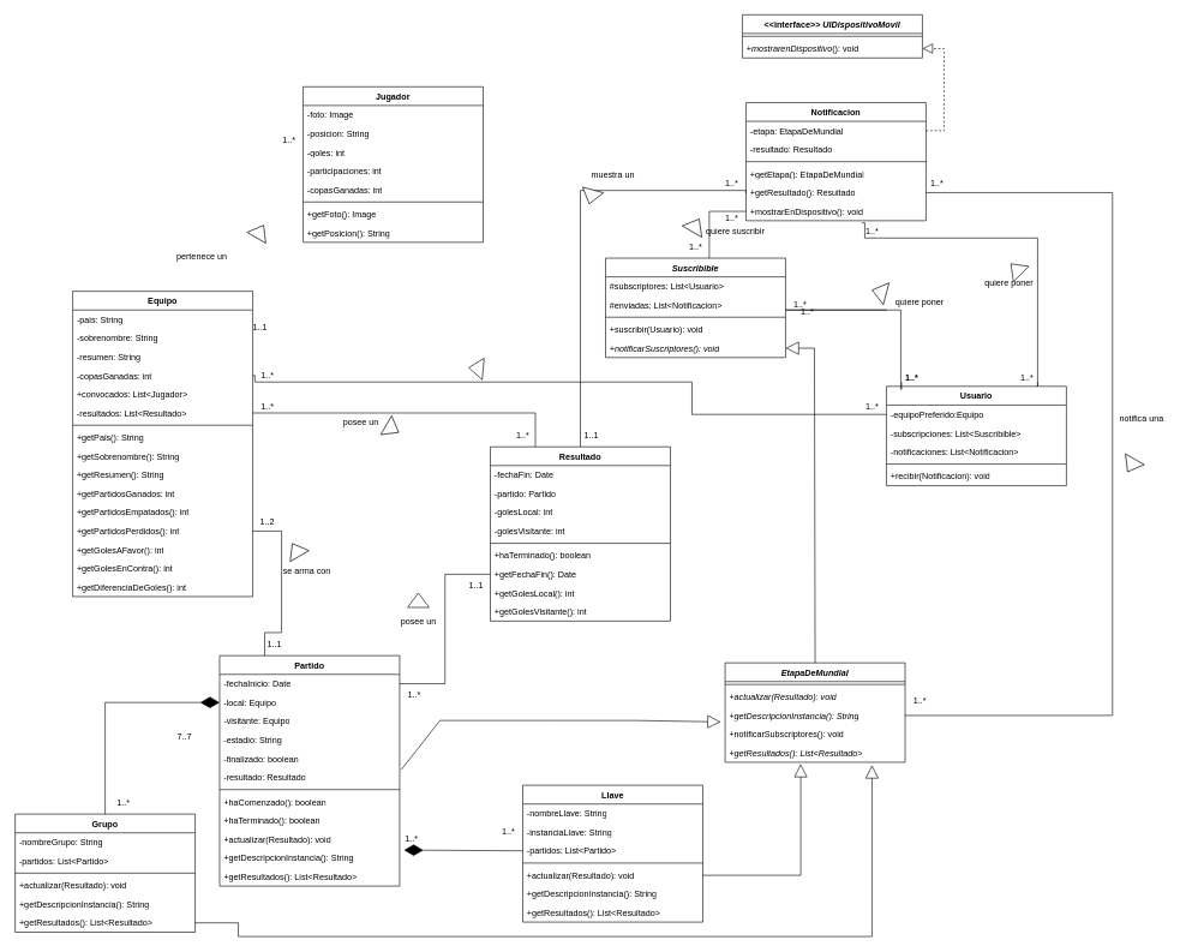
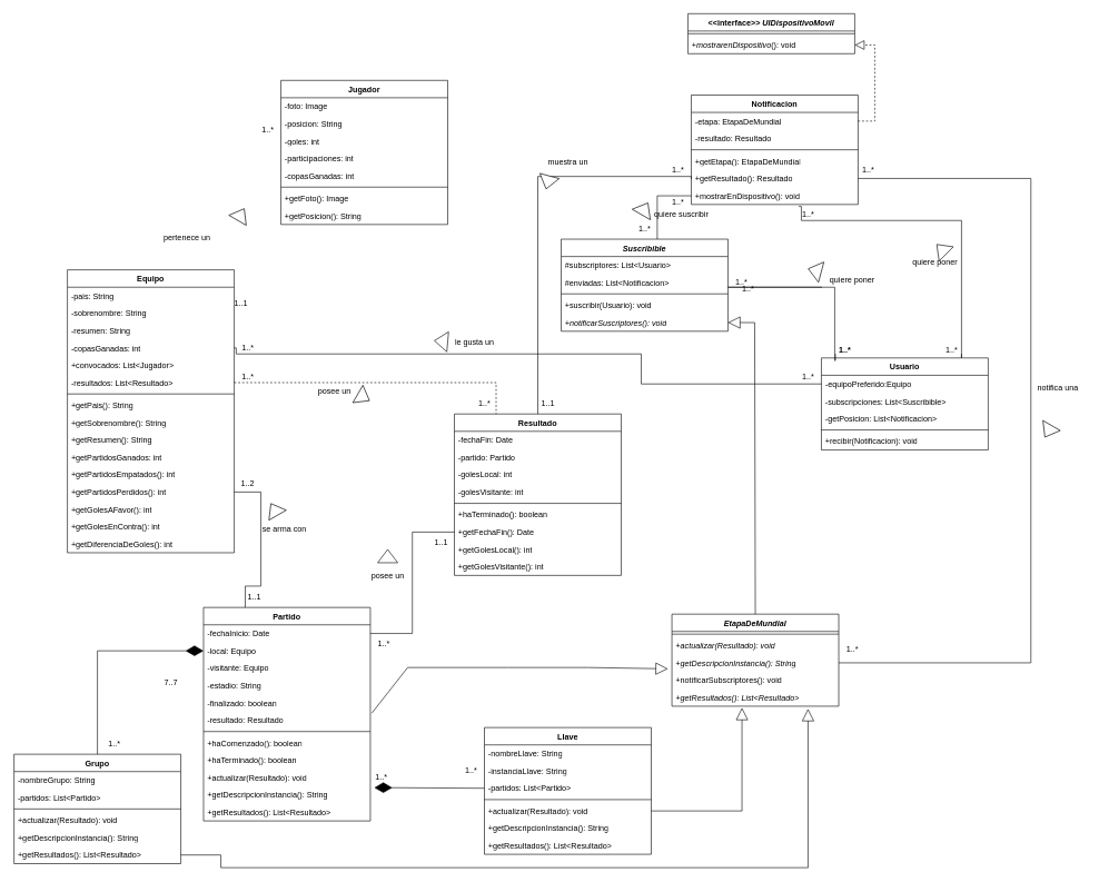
+ <mxCell id="133" value="le gusta un" style="text;html=1;align=center;verticalAlign=middle;resizable=0;points=[];autosize=1;strokeColor=none;fillColor=none;" vertex="1" parent="1"><mxGeometry x="670" y="498" width="80" height="30" as="geometry" /></mxCell>
- <mxCell id="110" value="" style="endArrow=none;html=1;edgeStyle=orthogonalEdgeStyle;rounded=0;entryX=0.25;entryY=0;entryDx=0;entryDy=0;exitX=1;exitY=0.5;exitDx=0;exitDy=0;" edge="1" parent="1" source="59" target="31"><mxGeometry relative="1" as="geometry"><mxPoint x="400" y="556" as="sourcePoint" /><mxPoint x="526" y="404" as="targetPoint" /></mxGeometry></mxCell>
+ <mxCell id="110" value="" style="endArrow=none;html=1;edgeStyle=orthogonalEdgeStyle;rounded=0;entryX=0.25;entryY=0;entryDx=0;entryDy=0;exitX=1;exitY=0.5;exitDx=0;exitDy=0;dashed=1;" edge="1" parent="1" source="59" target="31"><mxGeometry relative="1" as="geometry"><mxPoint x="400" y="556" as="sourcePoint" /><mxPoint x="526" y="404" as="targetPoint" /></mxGeometry></mxCell>
- <mxCell id="50" value="-notificaciones: List&amp;lt;Notificacion&amp;gt;" style="text;strokeColor=none;fillColor=none;align=left;verticalAlign=top;spacingLeft=4;spacingRight=4;overflow=hidden;rotatable=0;points=[[0,0.5],[1,0.5]];portConstraint=eastwest;whiteSpace=wrap;html=1;" vertex="1" parent="47"><mxGeometry y="78" width="250" height="26" as="geometry" /></mxCell>
+ <mxCell id="50" value="-getPosicion: List&amp;lt;Notificacion&amp;gt;" style="text;strokeColor=none;fillColor=none;align=left;verticalAlign=top;spacingLeft=4;spacingRight=4;overflow=hidden;rotatable=0;points=[[0,0.5],[1,0.5]];portConstraint=eastwest;whiteSpace=wrap;html=1;" vertex="1" parent="47"><mxGeometry y="78" width="250" height="26" as="geometry" /></mxCell>
